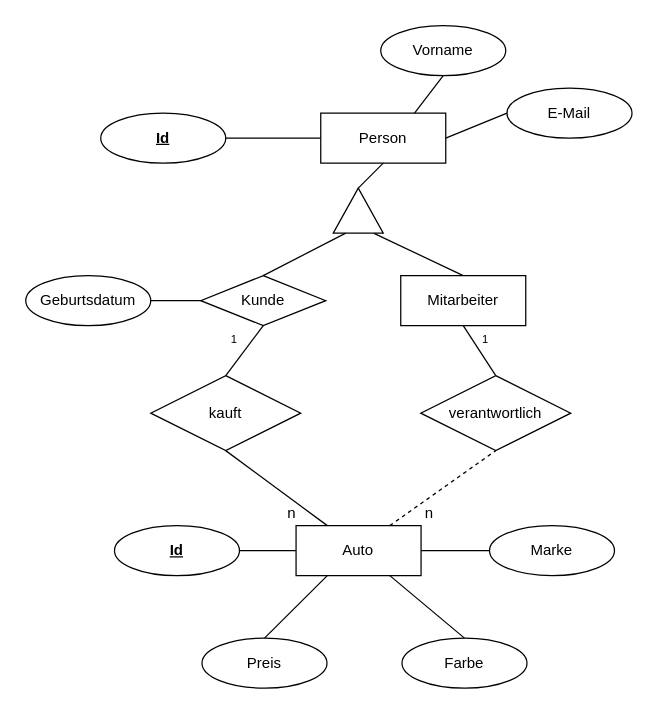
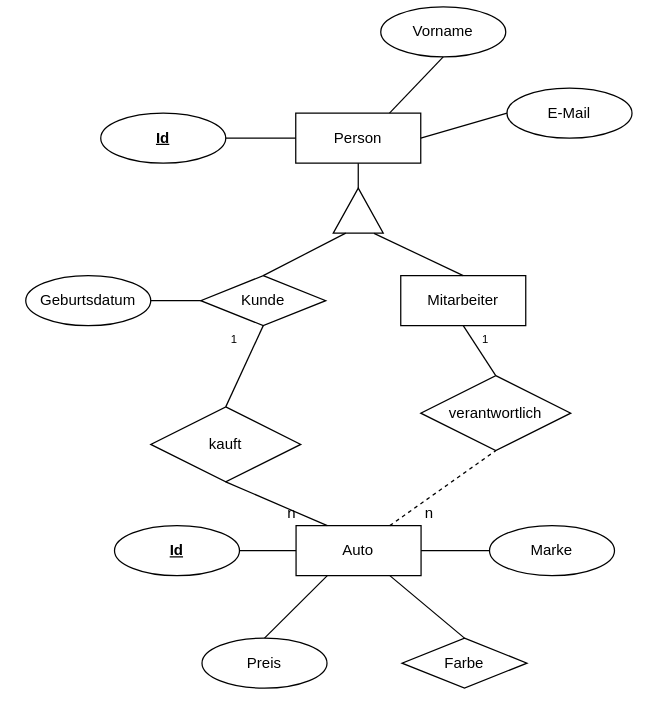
- <mxCell id="16" value="Vorname" style="ellipse;whiteSpace=wrap;html=1;align=center;" vertex="1" parent="1"><mxGeometry x="304" y="20" width="100" height="40" as="geometry" /></mxCell>
+ <mxCell id="16" value="Vorname" style="ellipse;whiteSpace=wrap;html=1;align=center;" vertex="1" parent="1"><mxGeometry x="304" y="5" width="100" height="40" as="geometry" /></mxCell>
- <mxCell id="13" value="Person" style="whiteSpace=wrap;html=1;align=center;" vertex="1" parent="1"><mxGeometry x="256" y="90" width="100" height="40" as="geometry" /></mxCell>
+ <mxCell id="13" value="Person" style="whiteSpace=wrap;html=1;align=center;" vertex="1" parent="1"><mxGeometry x="236" y="90" width="100" height="40" as="geometry" /></mxCell>
- <mxCell id="4" value="kauft" style="shape=rhombus;perimeter=rhombusPerimeter;whiteSpace=wrap;html=1;align=center;" parent="1" vertex="1"><mxGeometry x="120" y="300" width="120" height="60" as="geometry" /></mxCell>
+ <mxCell id="4" value="kauft" style="shape=rhombus;perimeter=rhombusPerimeter;whiteSpace=wrap;html=1;align=center;" parent="1" vertex="1"><mxGeometry x="120" y="325" width="120" height="60" as="geometry" /></mxCell>
- <mxCell id="7" value="Farbe" style="ellipse;whiteSpace=wrap;html=1;align=center;" parent="1" vertex="1"><mxGeometry x="321" y="510" width="100" height="40" as="geometry" /></mxCell>
+ <mxCell id="7" value="Farbe" style="rhombus;whiteSpace=wrap;html=1;align=center;" parent="1" vertex="1"><mxGeometry x="321" y="510" width="100" height="40" as="geometry" /></mxCell>
